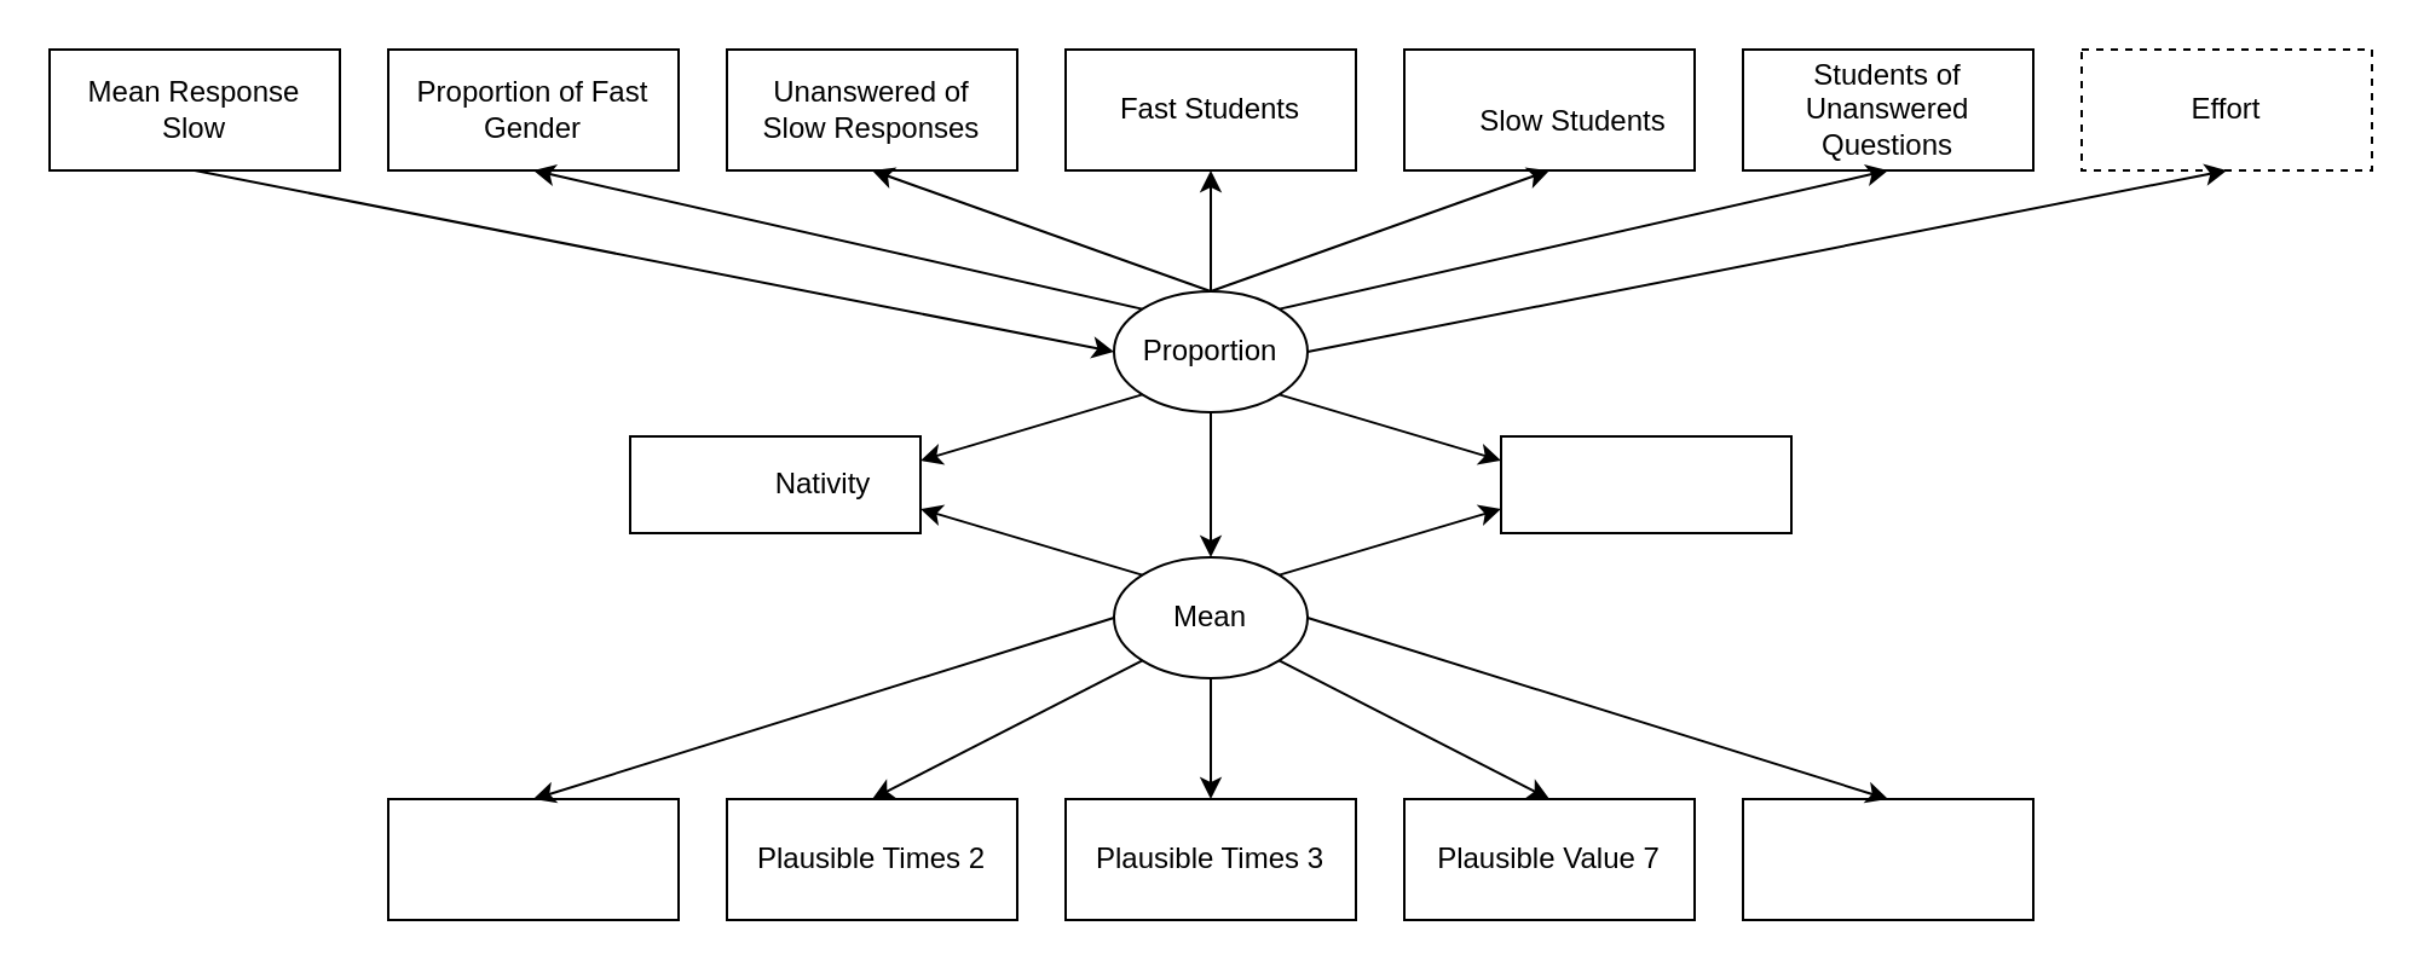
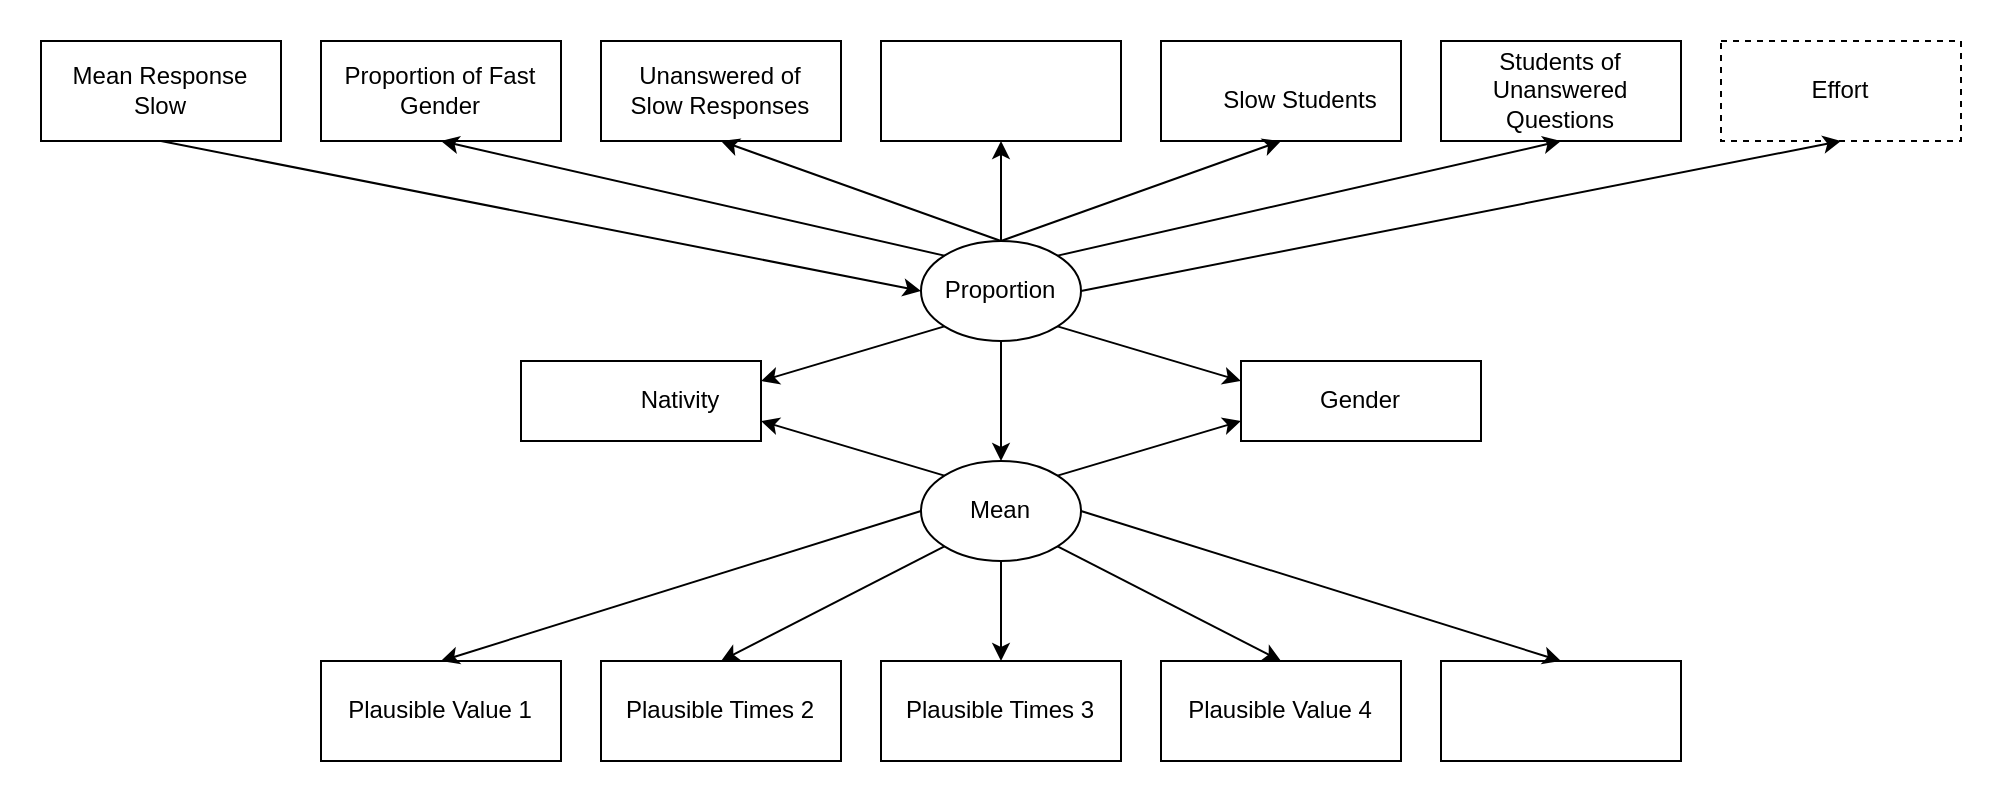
- <mxCell id="19" value="Fast Students" style="text;strokeColor=none;align=center;fillColor=none;html=1;verticalAlign=middle;whiteSpace=wrap;rounded=0;" parent="1" vertex="1"><mxGeometry x="455" y="30" width="90" height="30" as="geometry" /></mxCell>
+ <mxCell id="10" value="Gender" style="text;strokeColor=none;align=center;fillColor=none;html=1;verticalAlign=middle;whiteSpace=wrap;rounded=0;" parent="1" vertex="1"><mxGeometry x="650" y="185" width="60" height="30" as="geometry" /></mxCell>
+ <mxCell id="38" value="Plausible Value 1" style="text;strokeColor=none;align=center;fillColor=none;html=1;verticalAlign=middle;whiteSpace=wrap;rounded=0;" parent="1" vertex="1"><mxGeometry x="160" y="340" width="120" height="30" as="geometry" /></mxCell>
- <mxCell id="41" value="Plausible Value 7" style="text;strokeColor=none;align=center;fillColor=none;html=1;verticalAlign=middle;whiteSpace=wrap;rounded=0;" parent="1" vertex="1"><mxGeometry x="580" y="340" width="120" height="30" as="geometry" /></mxCell>
+ <mxCell id="41" value="Plausible Value 4" style="text;strokeColor=none;align=center;fillColor=none;html=1;verticalAlign=middle;whiteSpace=wrap;rounded=0;" parent="1" vertex="1"><mxGeometry x="580" y="340" width="120" height="30" as="geometry" /></mxCell>
